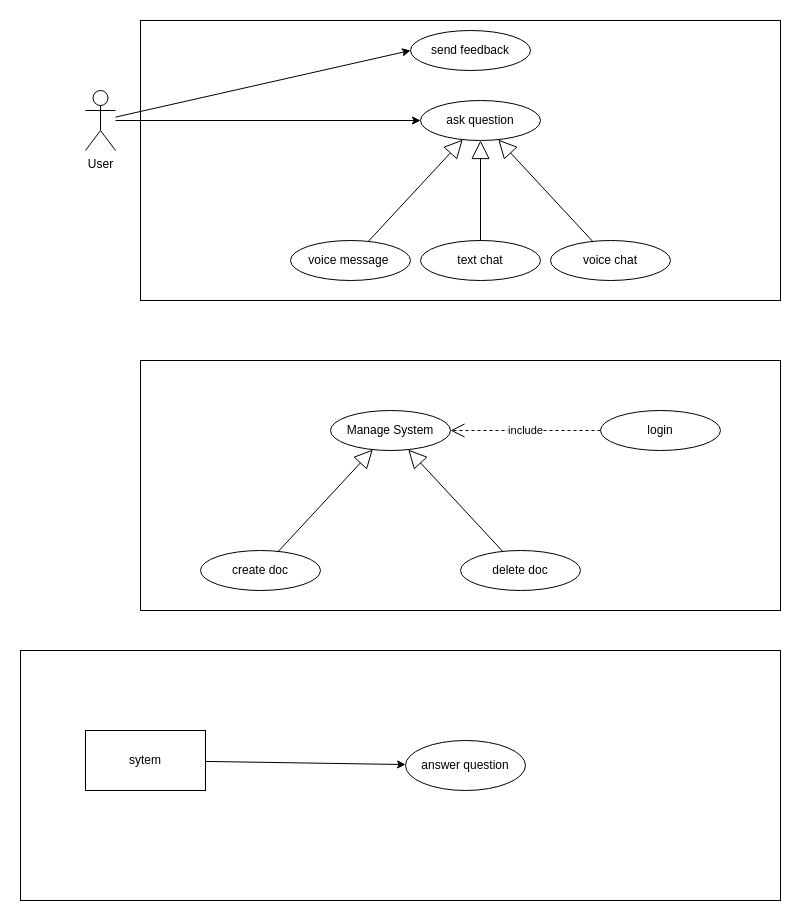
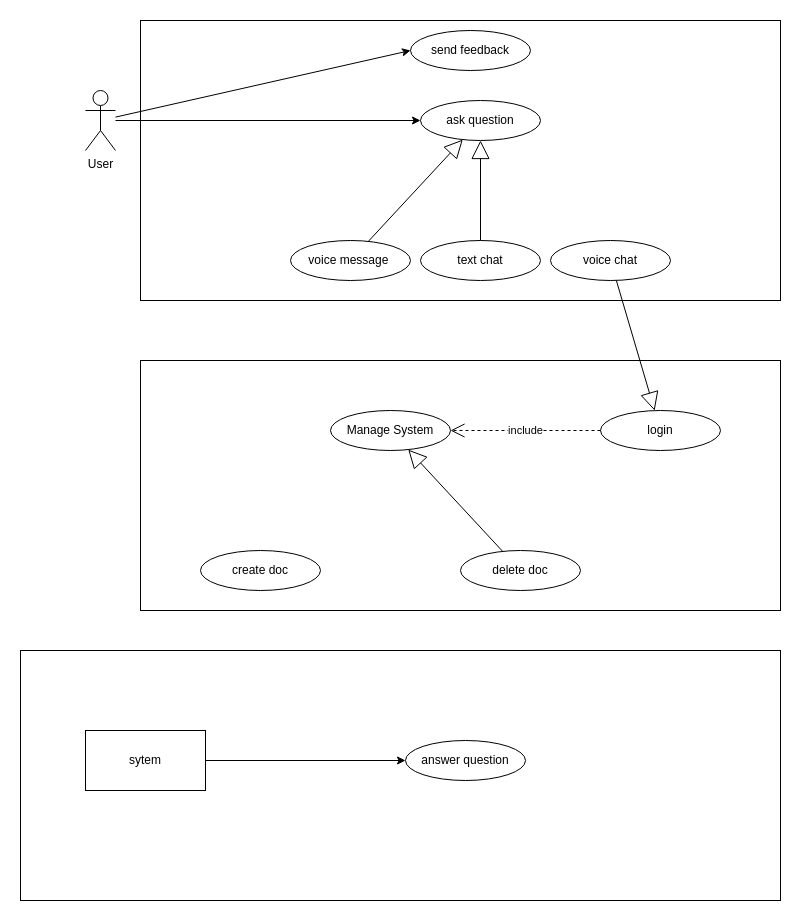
- <mxCell id="23" value="" style="endArrow=block;endSize=16;endFill=0;html=1;rounded=0;" parent="1" source="10" target="6" edge="1"><mxGeometry width="160" relative="1" as="geometry"><mxPoint x="490" y="250" as="sourcePoint" /><mxPoint x="490" y="150" as="targetPoint" /></mxGeometry></mxCell>
+ <mxCell id="23" value="" style="endArrow=block;endSize=16;endFill=0;html=1;rounded=0;" parent="1" source="10" target="11" edge="1"><mxGeometry width="160" relative="1" as="geometry"><mxPoint x="490" y="250" as="sourcePoint" /><mxPoint x="490" y="150" as="targetPoint" /></mxGeometry></mxCell>
- <mxCell id="24" value="" style="endArrow=block;endSize=16;endFill=0;html=1;rounded=0;" parent="1" source="19" target="18" edge="1"><mxGeometry width="160" relative="1" as="geometry"><mxPoint x="619" y="562" as="sourcePoint" /><mxPoint x="525" y="460" as="targetPoint" /></mxGeometry></mxCell>
- <mxCell id="14" value="answer question" style="ellipse;whiteSpace=wrap;html=1;" parent="1" vertex="1"><mxGeometry x="405" y="740" width="120" height="50" as="geometry" /></mxCell>
+ <mxCell id="14" value="answer question" style="ellipse;whiteSpace=wrap;html=1;" parent="1" vertex="1"><mxGeometry x="405" y="740" width="120" height="40" as="geometry" /></mxCell>
